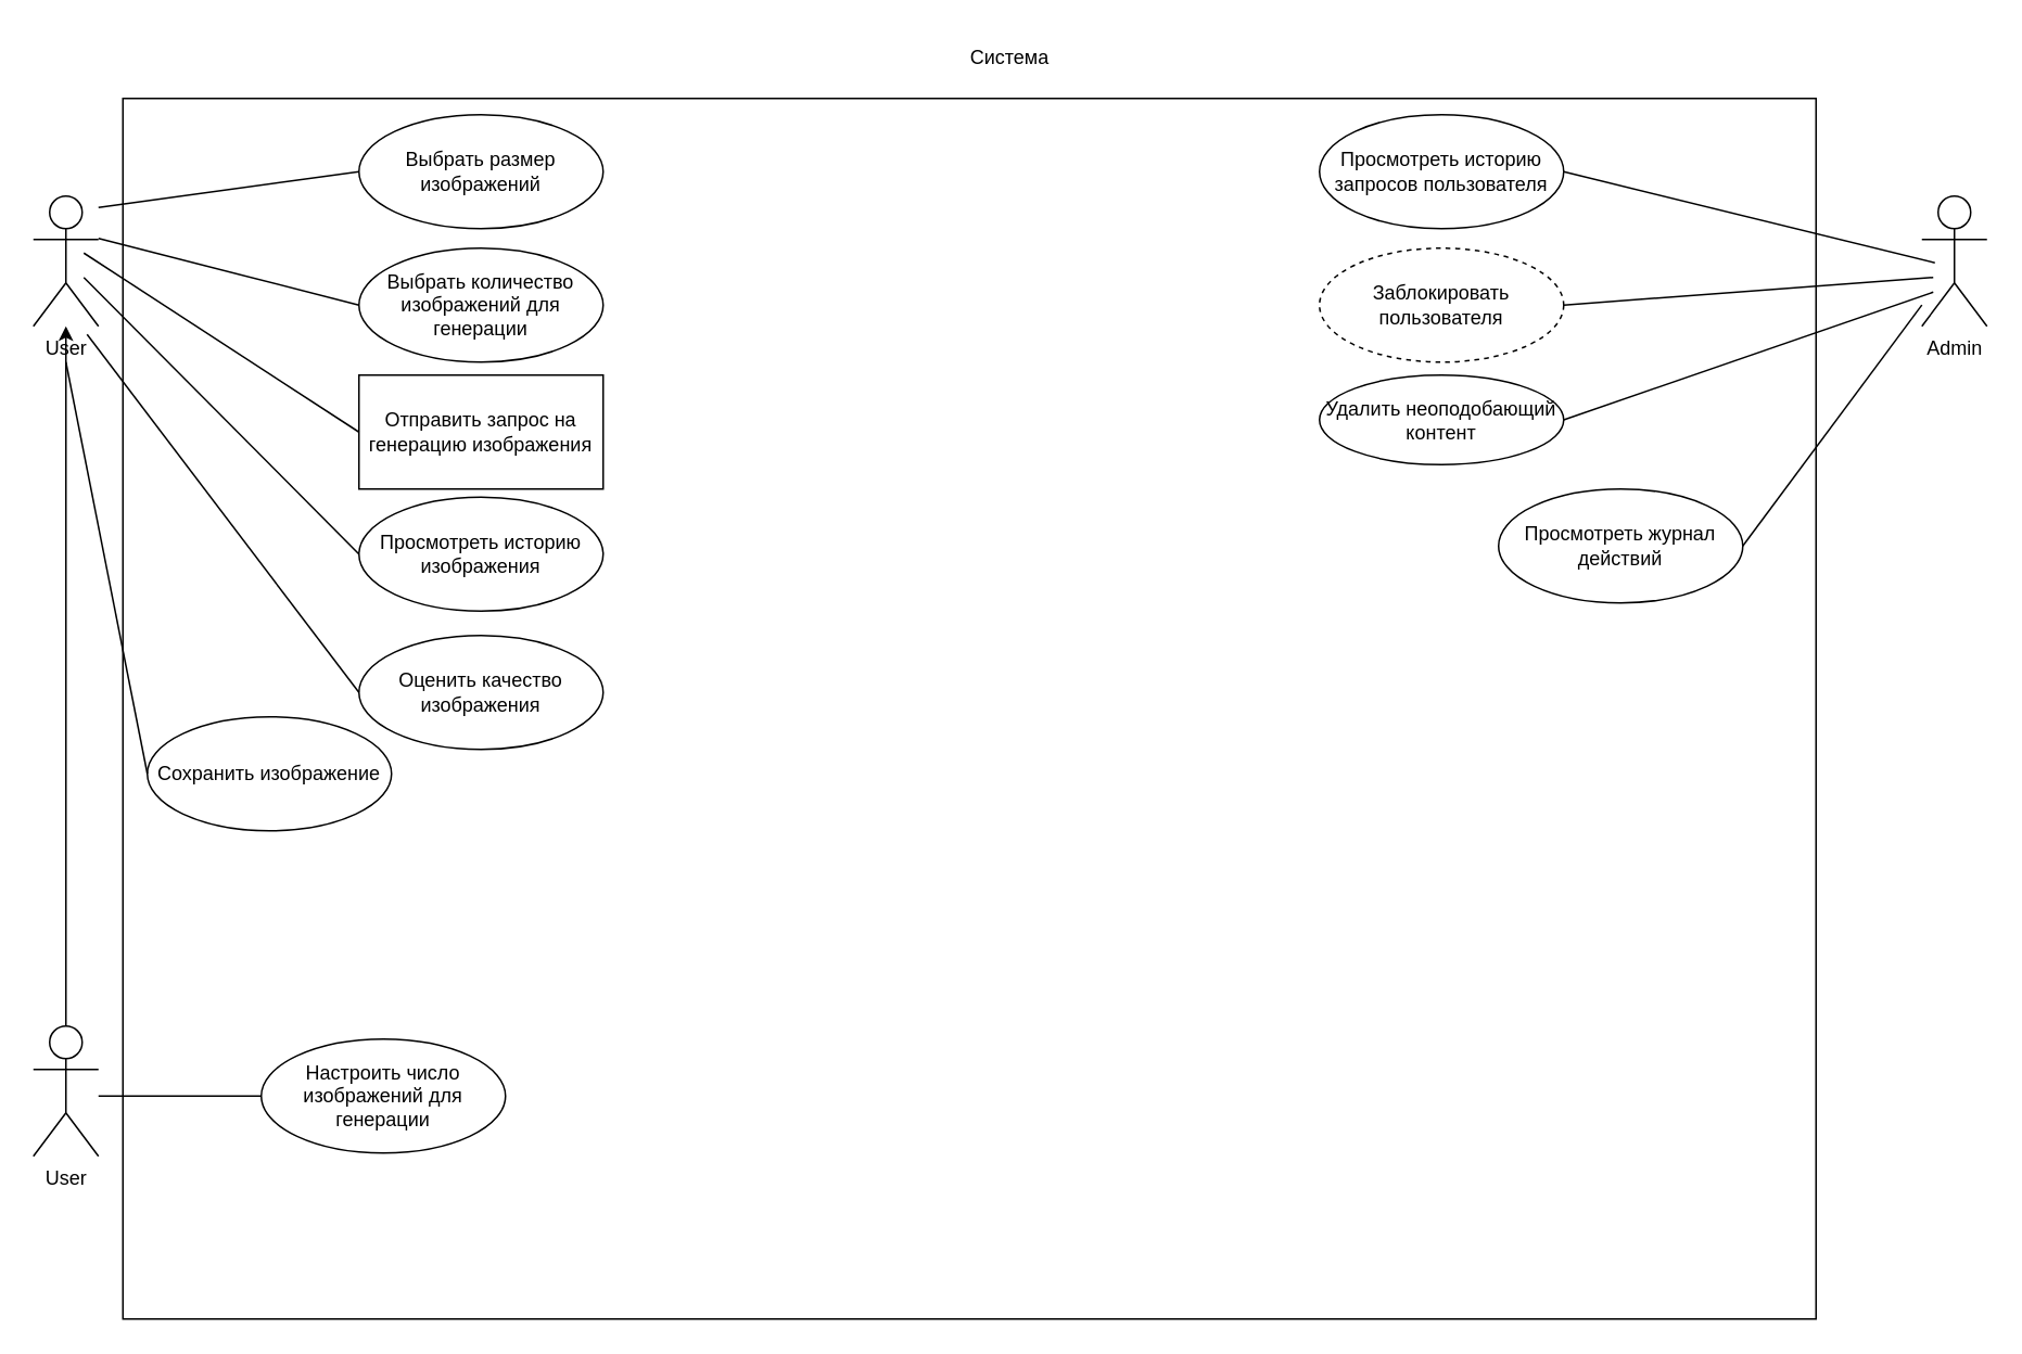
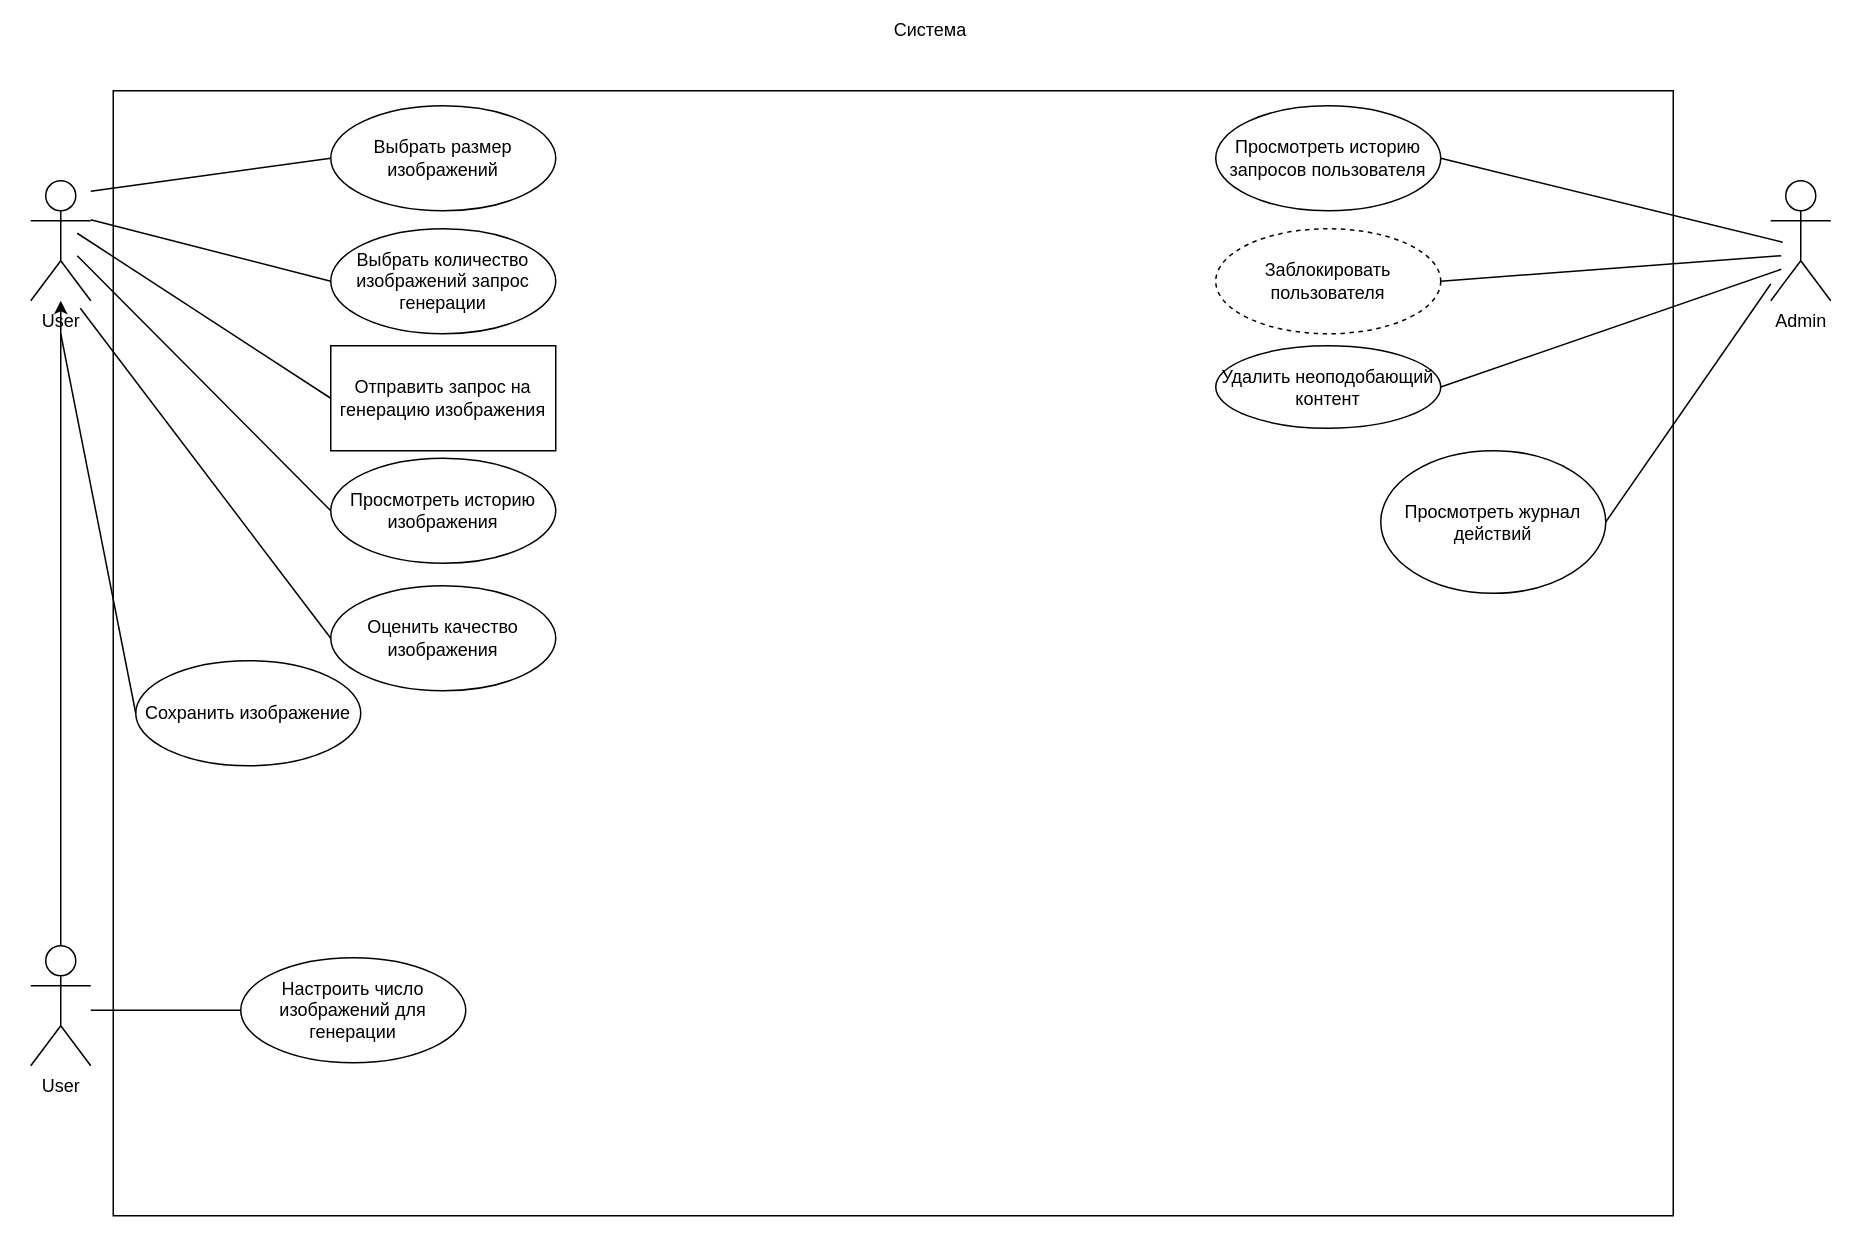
- <mxCell id="9" value="Система" style="text;html=1;align=center;verticalAlign=middle;whiteSpace=wrap;rounded=0;" vertex="1" parent="1"><mxGeometry x="590" y="20" width="60" height="30" as="geometry" /></mxCell>
+ <mxCell id="9" value="Система" style="text;html=1;align=center;verticalAlign=middle;whiteSpace=wrap;rounded=0;" vertex="1" parent="1"><mxGeometry x="590" y="5" width="60" height="30" as="geometry" /></mxCell>
- <mxCell id="12" value="Выбрать количество изображений для генерации" style="ellipse;whiteSpace=wrap;html=1;" vertex="1" parent="1"><mxGeometry x="220" y="152" width="150" height="70" as="geometry" /></mxCell>
+ <mxCell id="12" value="Выбрать количество изображений запрос генерации" style="ellipse;whiteSpace=wrap;html=1;" vertex="1" parent="1"><mxGeometry x="220" y="152" width="150" height="70" as="geometry" /></mxCell>
- <mxCell id="18" value="Просмотреть журнал действий" style="ellipse;whiteSpace=wrap;html=1;" vertex="1" parent="1"><mxGeometry x="920" y="300" width="150" height="70" as="geometry" /></mxCell>
+ <mxCell id="18" value="Просмотреть журнал действий" style="ellipse;whiteSpace=wrap;html=1;" vertex="1" parent="1"><mxGeometry x="920" y="300" width="150" height="95" as="geometry" /></mxCell>
